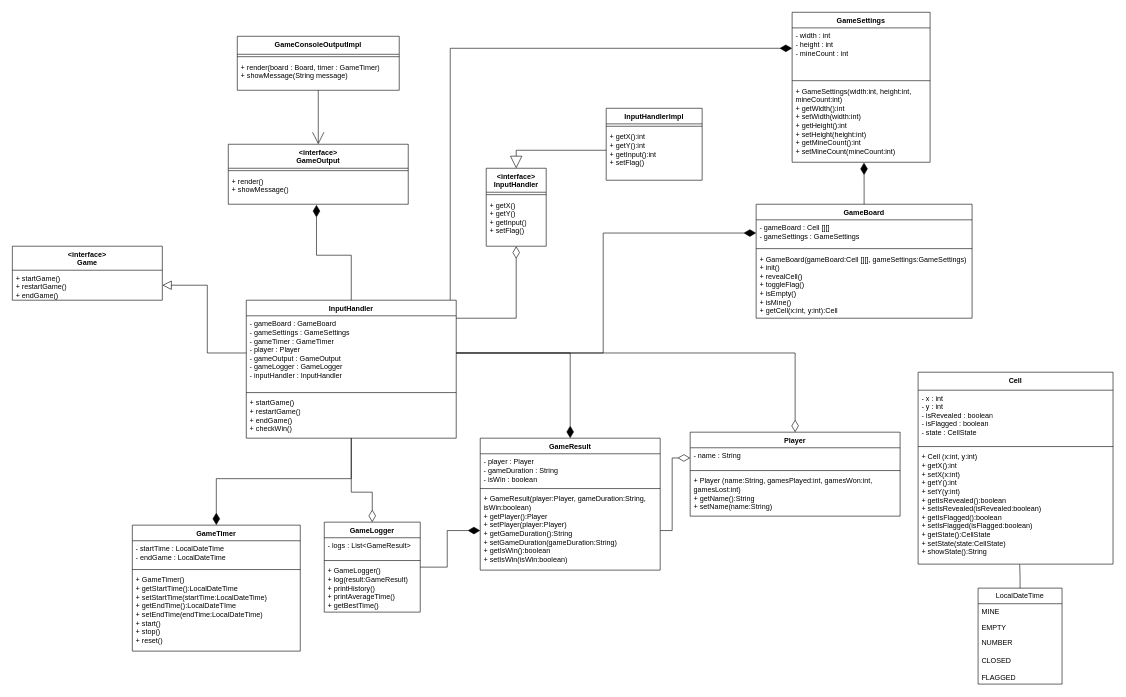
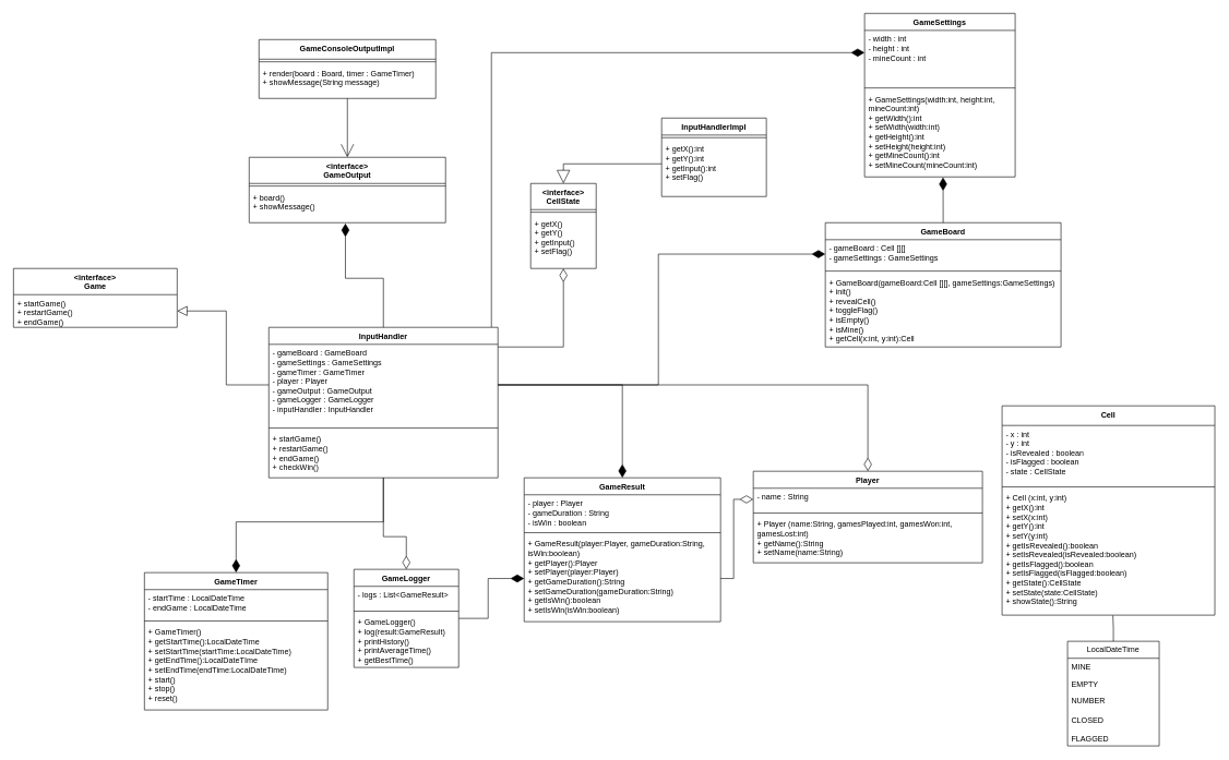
- <mxCell id="39" value="&amp;lt;interface&amp;gt;&lt;div&gt;InputHandler&lt;/div&gt;" style="swimlane;fontStyle=1;align=center;verticalAlign=top;childLayout=stackLayout;horizontal=1;startSize=40;horizontalStack=0;resizeParent=1;resizeParentMax=0;resizeLast=0;collapsible=1;marginBottom=0;whiteSpace=wrap;html=1;" vertex="1" parent="1"><mxGeometry x="810" y="280" width="100" height="130" as="geometry" /></mxCell>
+ <mxCell id="39" value="&amp;lt;interface&amp;gt;&lt;div&gt;CellState&lt;/div&gt;" style="swimlane;fontStyle=1;align=center;verticalAlign=top;childLayout=stackLayout;horizontal=1;startSize=40;horizontalStack=0;resizeParent=1;resizeParentMax=0;resizeLast=0;collapsible=1;marginBottom=0;whiteSpace=wrap;html=1;" vertex="1" parent="1"><mxGeometry x="810" y="280" width="100" height="130" as="geometry" /></mxCell>
- <mxCell id="64" value="+ render()&lt;div&gt;+ showMessage()&lt;/div&gt;" style="text;strokeColor=none;fillColor=none;align=left;verticalAlign=top;spacingLeft=4;spacingRight=4;overflow=hidden;rotatable=0;points=[[0,0.5],[1,0.5]];portConstraint=eastwest;whiteSpace=wrap;html=1;" vertex="1" parent="62"><mxGeometry y="48" width="300" height="52" as="geometry" /></mxCell>
+ <mxCell id="64" value="+ board()&lt;div&gt;+ showMessage()&lt;/div&gt;" style="text;strokeColor=none;fillColor=none;align=left;verticalAlign=top;spacingLeft=4;spacingRight=4;overflow=hidden;rotatable=0;points=[[0,0.5],[1,0.5]];portConstraint=eastwest;whiteSpace=wrap;html=1;" vertex="1" parent="62"><mxGeometry y="48" width="300" height="52" as="geometry" /></mxCell>
